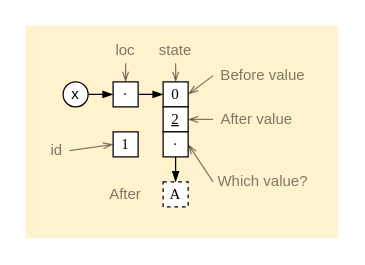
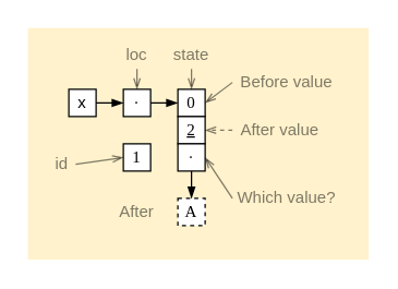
- <mxCell id="5" value="x" style="ellipse;whiteSpace=wrap;html=1;aspect=fixed;" parent="1" vertex="1"><mxGeometry x="50" y="65" width="20" height="20" as="geometry" /></mxCell>
+ <mxCell id="5" value="x" style="whiteSpace=wrap;html=1;aspect=fixed;rounded=0;" parent="1" vertex="1"><mxGeometry x="50" y="65" width="20" height="20" as="geometry" /></mxCell>
- <mxCell id="16" value="" style="endArrow=openThin;html=1;rounded=0;entryX=1;entryY=0.5;entryDx=0;entryDy=0;exitX=0;exitY=0.5;exitDx=0;exitDy=0;endFill=0;strokeOpacity=50;" parent="1" source="14" target="4" edge="1"><mxGeometry width="50" height="50" relative="1" as="geometry"><mxPoint x="80" y="130" as="sourcePoint" /><mxPoint x="100" y="115" as="targetPoint" /></mxGeometry></mxCell>
+ <mxCell id="16" value="" style="endArrow=openThin;html=1;rounded=0;entryX=1;entryY=0.5;entryDx=0;entryDy=0;exitX=0;exitY=0.5;exitDx=0;exitDy=0;endFill=0;strokeOpacity=50;dashed=1;" parent="1" source="14" target="4" edge="1"><mxGeometry width="50" height="50" relative="1" as="geometry"><mxPoint x="80" y="130" as="sourcePoint" /><mxPoint x="100" y="115" as="targetPoint" /></mxGeometry></mxCell>
